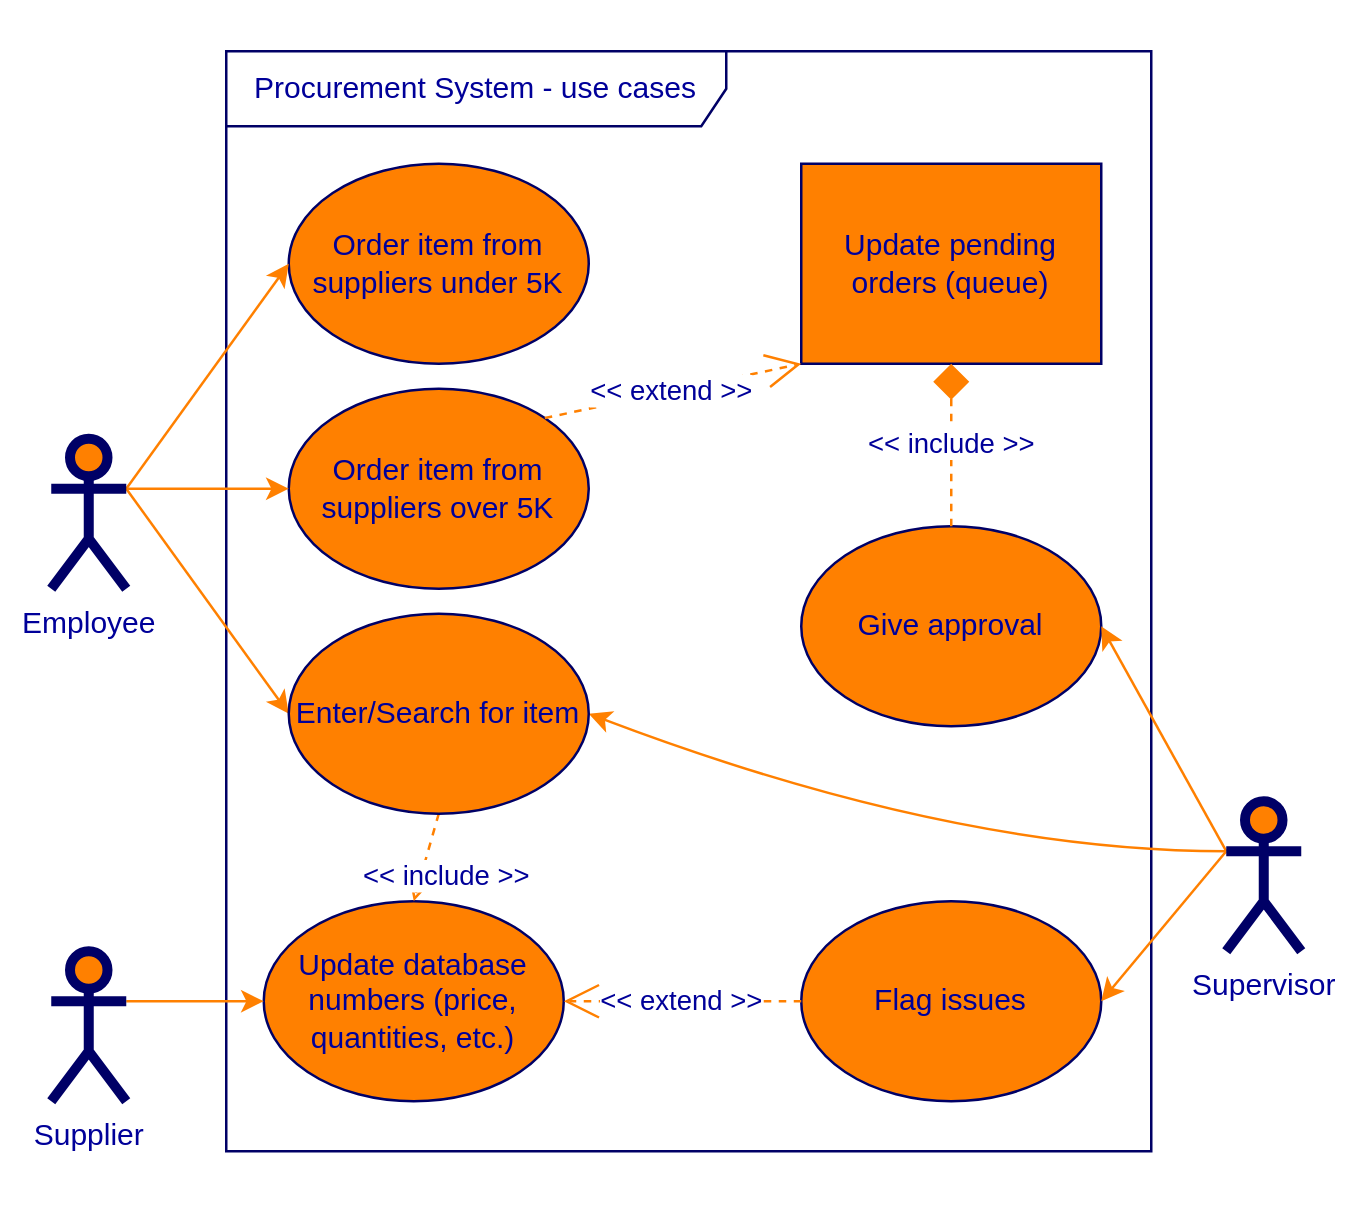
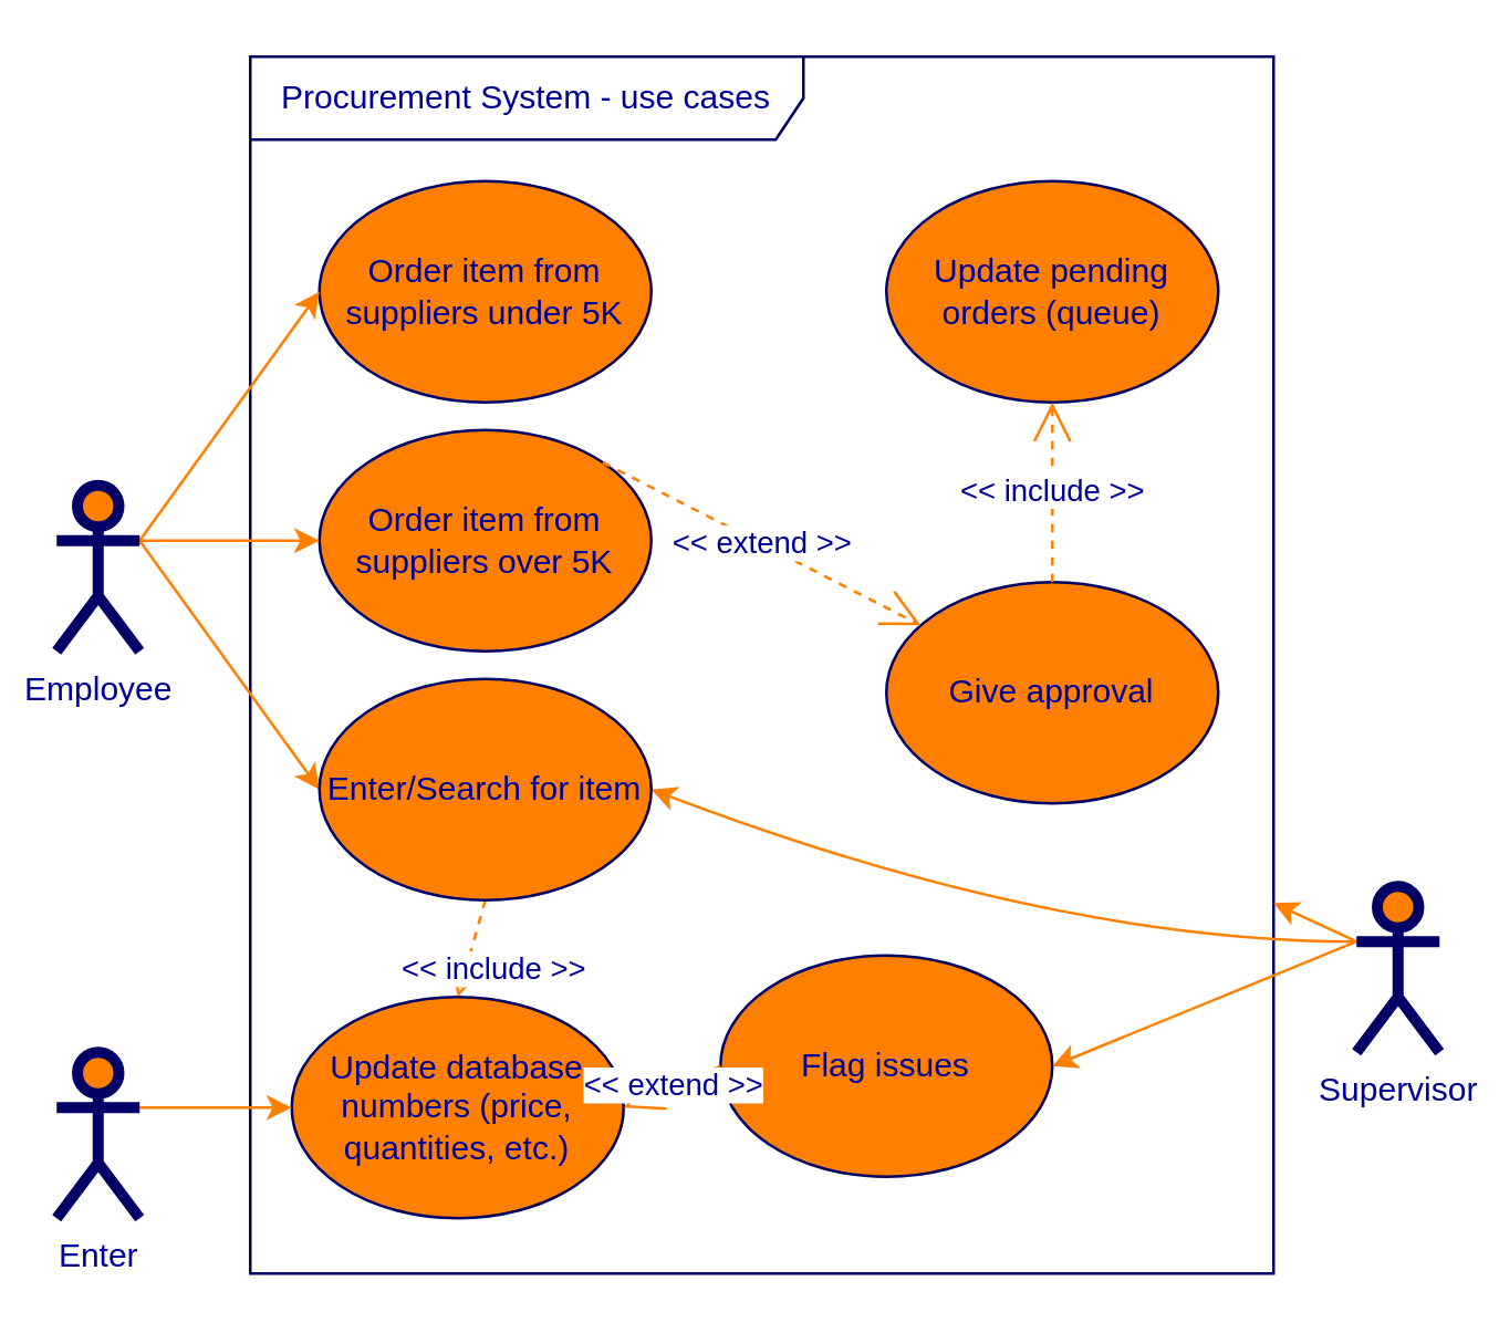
- <mxCell id="6" value="Update pending orders (queue)" style="whiteSpace=wrap;html=1;fillColor=#FF8000;strokeColor=#000066;fontColor=#000099;rounded=0;" vertex="1" parent="1"><mxGeometry x="320" y="65" width="120" height="80" as="geometry" /></mxCell>
+ <mxCell id="6" value="Update pending orders (queue)" style="ellipse;whiteSpace=wrap;html=1;fillColor=#FF8000;strokeColor=#000066;fontColor=#000099;" vertex="1" parent="1"><mxGeometry x="320" y="65" width="120" height="80" as="geometry" /></mxCell>
- <mxCell id="19" value="&amp;lt;&amp;lt; extend &amp;gt;&amp;gt;" style="endArrow=open;endSize=12;dashed=1;html=1;exitX=1;exitY=0;entryX=0;entryY=1;fontColor=#000099;strokeColor=#FF8000;" edge="1" parent="1" source="4" target="6"><mxGeometry width="160" relative="1" as="geometry"><mxPoint x="365" y="295" as="sourcePoint" /><mxPoint x="355" y="25" as="targetPoint" /></mxGeometry></mxCell>
+ <mxCell id="19" value="&amp;lt;&amp;lt; extend &amp;gt;&amp;gt;" style="endArrow=open;endSize=12;dashed=1;html=1;exitX=1;exitY=0;fontColor=#000099;strokeColor=#FF8000;" edge="1" parent="1" source="4" target="5"><mxGeometry width="160" relative="1" as="geometry"><mxPoint x="365" y="295" as="sourcePoint" /><mxPoint x="355" y="25" as="targetPoint" /></mxGeometry></mxCell>
- <mxCell id="22" value="&amp;lt;&amp;lt; include &amp;gt;&amp;gt;" style="endArrow=diamond;endSize=12;dashed=1;html=1;exitX=0.5;exitY=0;entryX=0.5;entryY=1;fontColor=#000099;strokeColor=#FF8000;" edge="1" parent="1" source="5" target="6"><mxGeometry width="160" relative="1" as="geometry"><mxPoint x="227" y="177" as="sourcePoint" /><mxPoint x="373" y="63" as="targetPoint" /></mxGeometry></mxCell>
+ <mxCell id="22" value="&amp;lt;&amp;lt; include &amp;gt;&amp;gt;" style="endArrow=open;endSize=12;dashed=1;html=1;exitX=0.5;exitY=0;entryX=0.5;entryY=1;fontColor=#000099;strokeColor=#FF8000;" edge="1" parent="1" source="5" target="6"><mxGeometry width="160" relative="1" as="geometry"><mxPoint x="227" y="177" as="sourcePoint" /><mxPoint x="373" y="63" as="targetPoint" /></mxGeometry></mxCell>
- <mxCell id="14" style="rounded=0;html=1;exitX=0;exitY=0.333;exitPerimeter=0;entryX=1;entryY=0.5;jettySize=auto;orthogonalLoop=1;fontColor=#000099;strokeColor=#FF8000;" edge="1" parent="1" source="17" target="5"><mxGeometry relative="1" as="geometry" /></mxCell>
+ <mxCell id="14" style="rounded=0;html=1;exitX=0;exitY=0.333;exitPerimeter=0;jettySize=auto;orthogonalLoop=1;fontColor=#000099;strokeColor=#FF8000;" edge="1" parent="1" source="17" target="2"><mxGeometry relative="1" as="geometry" /></mxCell>
- <mxCell id="8" value="Flag issues" style="ellipse;whiteSpace=wrap;html=1;fillColor=#FF8000;strokeColor=#000066;fontColor=#000099;" vertex="1" parent="1"><mxGeometry x="320" y="360" width="120" height="80" as="geometry" /></mxCell>
+ <mxCell id="8" value="Flag issues" style="ellipse;whiteSpace=wrap;html=1;fillColor=#FF8000;strokeColor=#000066;fontColor=#000099;" vertex="1" parent="1"><mxGeometry x="260" y="345" width="120" height="80" as="geometry" /></mxCell>
- <mxCell id="23" value="Supplier" style="shape=umlActor;verticalLabelPosition=bottom;labelBackgroundColor=#ffffff;verticalAlign=top;html=1;strokeWidth=4;fillColor=#FF8000;strokeColor=#000066;fontColor=#000099;" vertex="1" parent="1"><mxGeometry x="20" y="380" width="30" height="60" as="geometry" /></mxCell>
+ <mxCell id="23" value="Enter" style="shape=umlActor;verticalLabelPosition=bottom;labelBackgroundColor=#ffffff;verticalAlign=top;html=1;strokeWidth=4;fillColor=#FF8000;strokeColor=#000066;fontColor=#000099;" vertex="1" parent="1"><mxGeometry x="20" y="380" width="30" height="60" as="geometry" /></mxCell>
